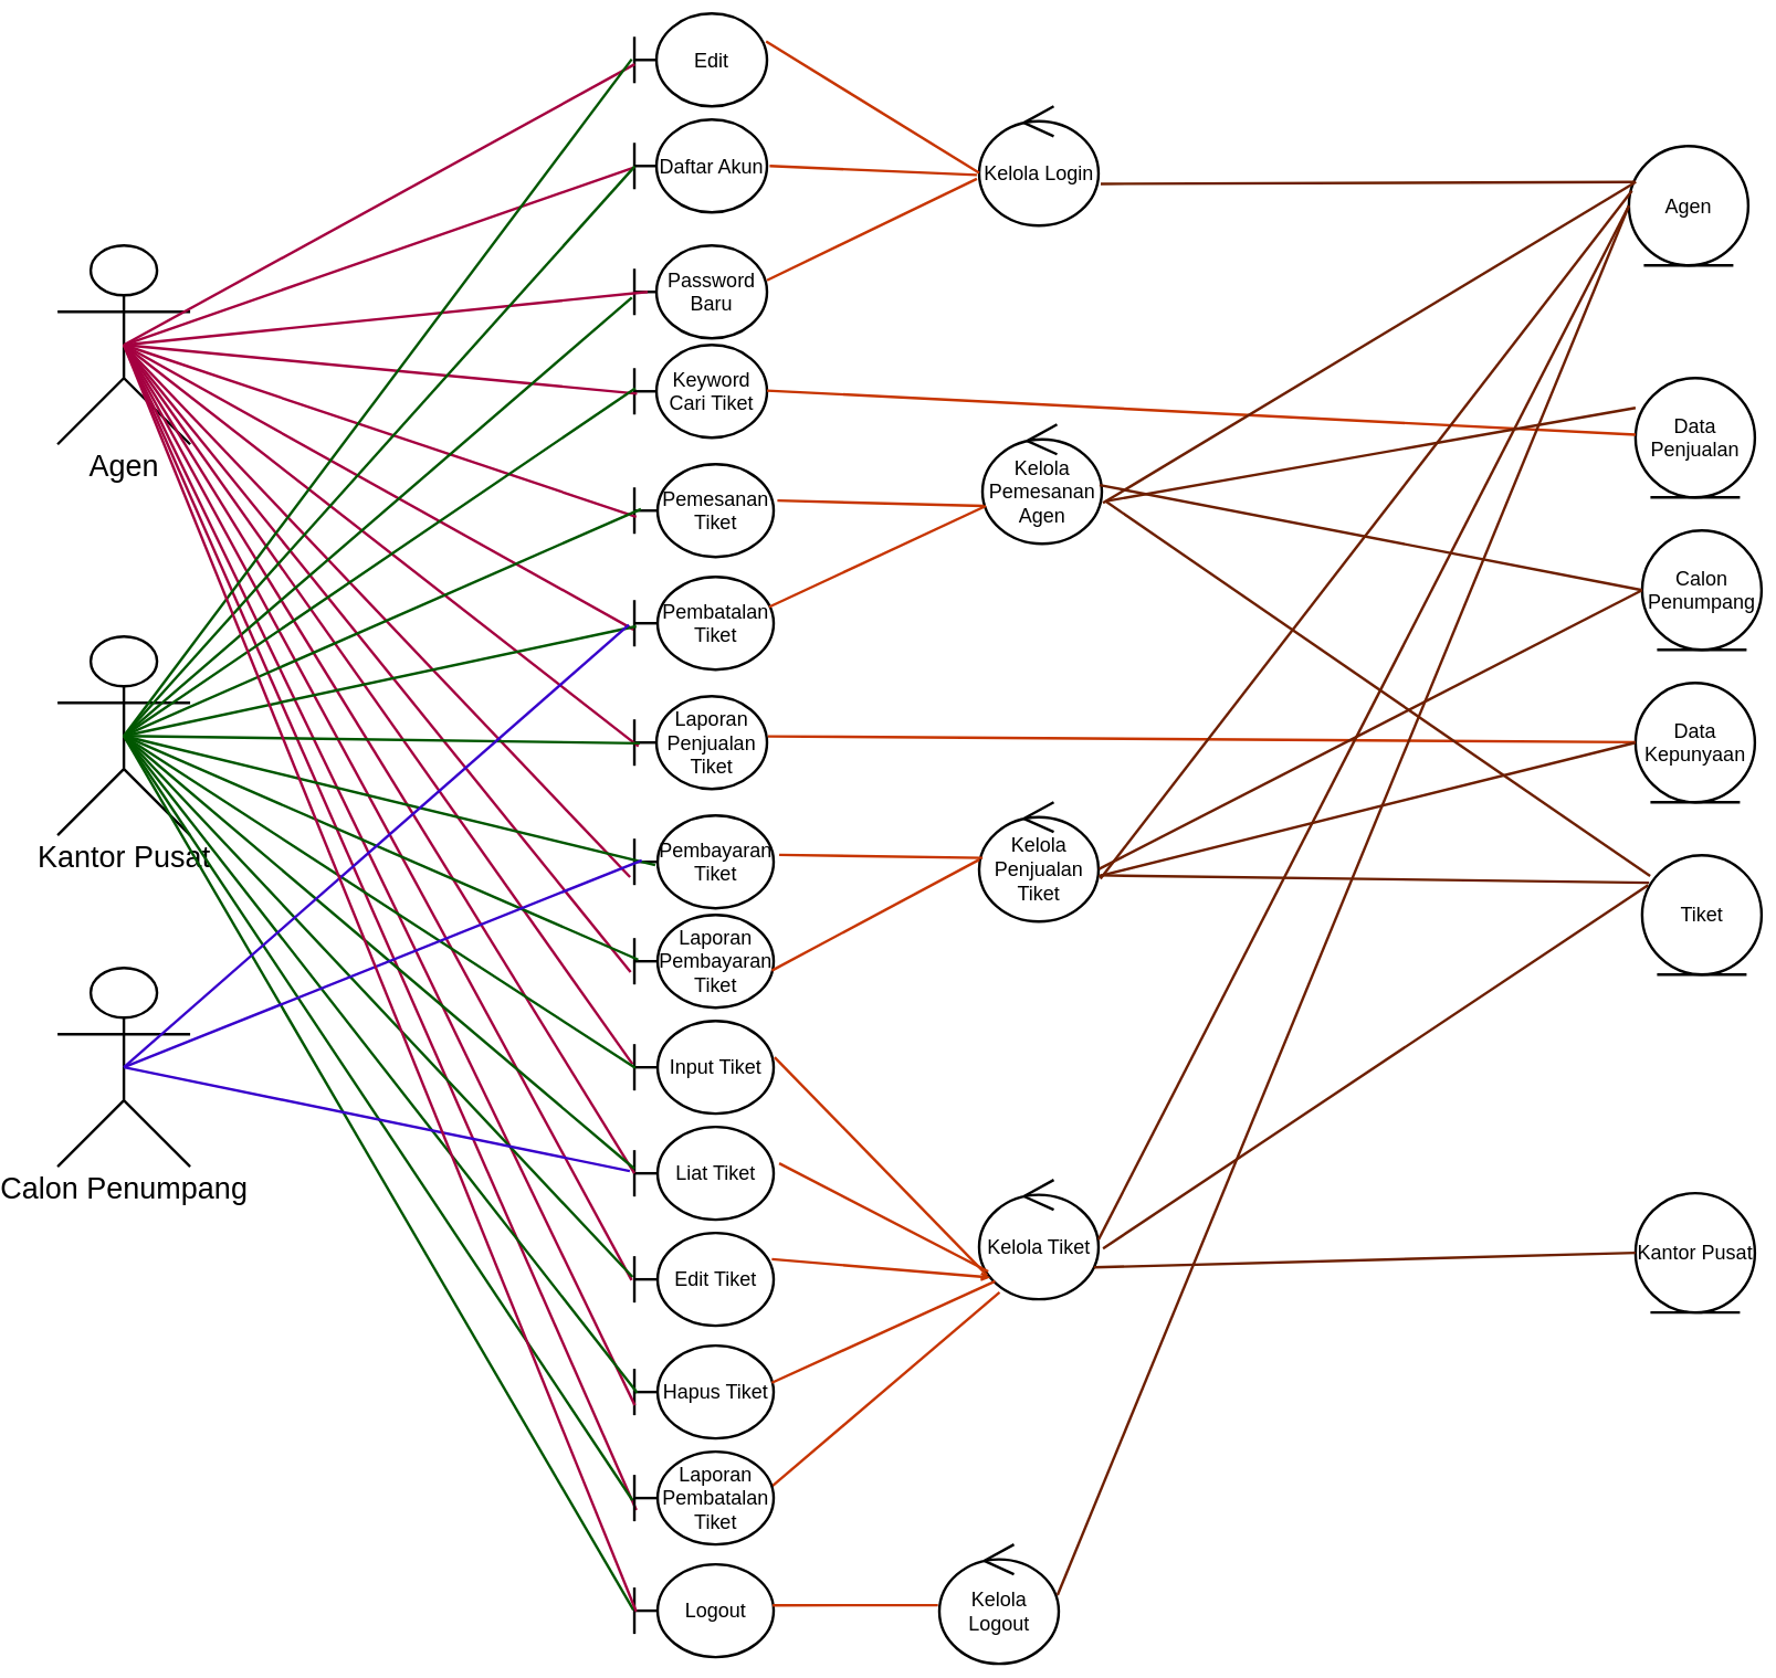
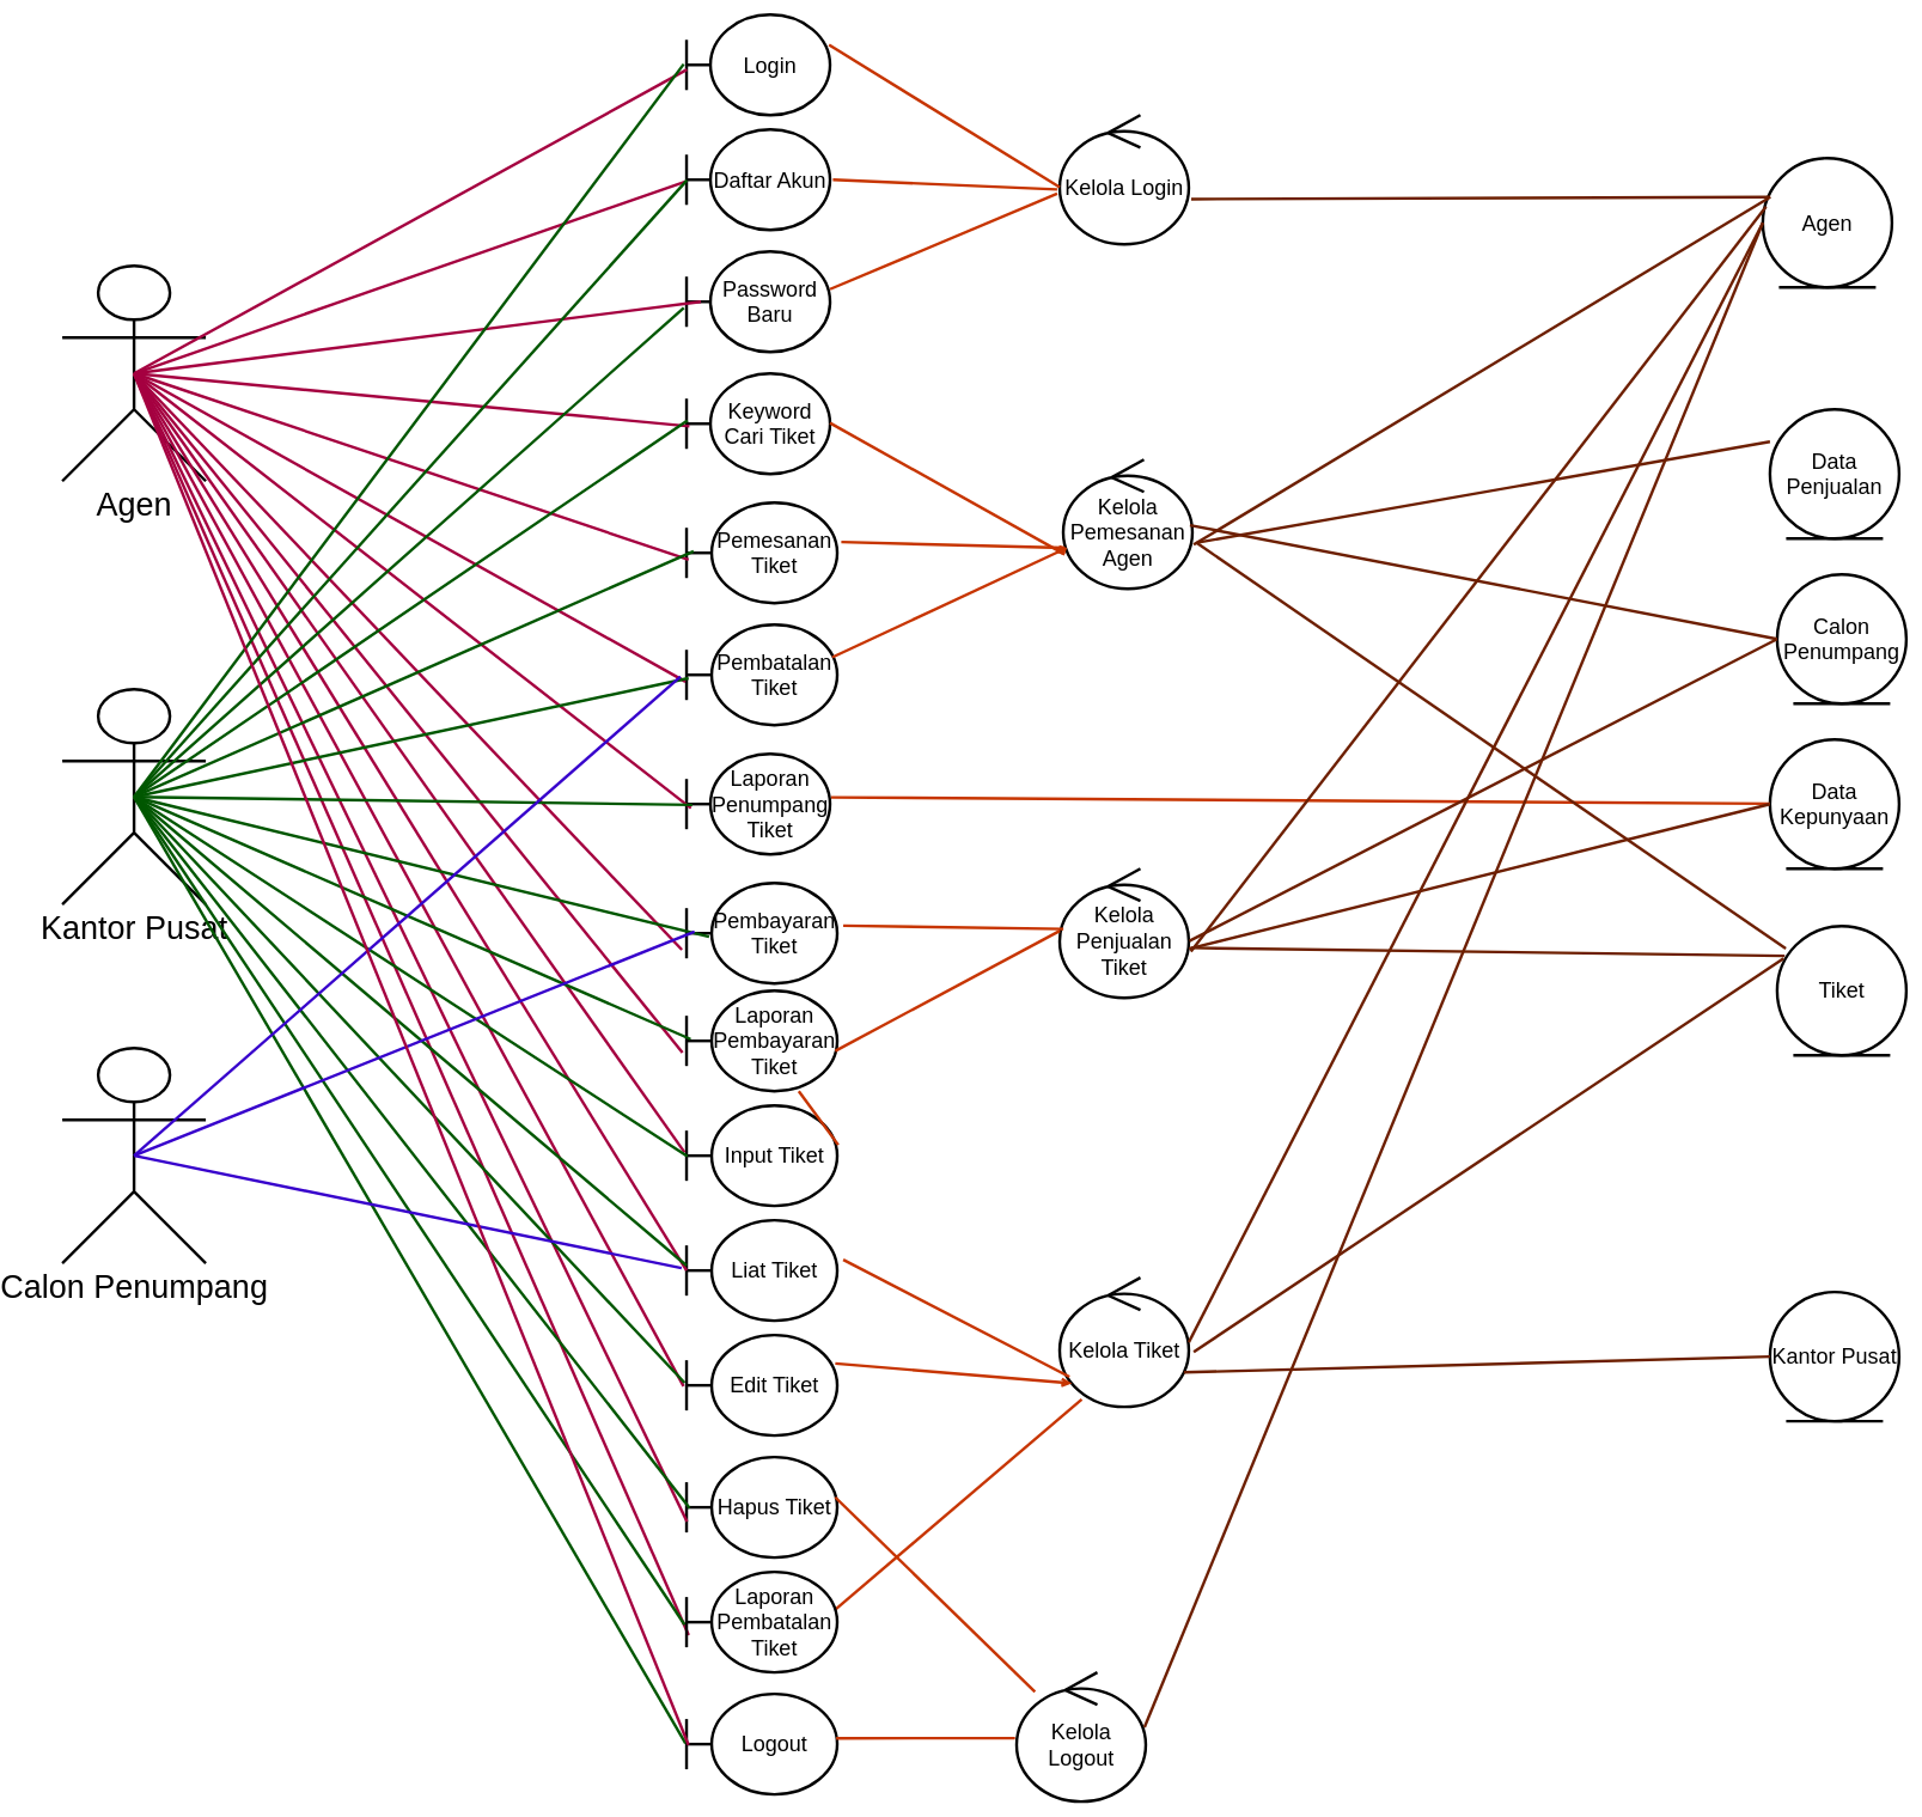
- <mxCell id="10" value="&lt;font style=&quot;font-size: 30px;&quot;&gt;Edit&lt;/font&gt;" style="shape=umlBoundary;whiteSpace=wrap;html=1;strokeWidth=4;" parent="1" vertex="1"><mxGeometry x="890" y="20" width="200" height="140" as="geometry" /></mxCell>
+ <mxCell id="10" value="&lt;font style=&quot;font-size: 30px;&quot;&gt;Login&lt;/font&gt;" style="shape=umlBoundary;whiteSpace=wrap;html=1;strokeWidth=4;" parent="1" vertex="1"><mxGeometry x="890" y="20" width="200" height="140" as="geometry" /></mxCell>
- <mxCell id="7" value="&lt;font style=&quot;font-size: 30px;&quot;&gt;Password Baru&lt;/font&gt;" style="shape=umlBoundary;whiteSpace=wrap;html=1;strokeWidth=4;" parent="1" vertex="1"><mxGeometry x="890" y="370" width="200" height="140" as="geometry" /></mxCell>
+ <mxCell id="7" value="&lt;font style=&quot;font-size: 30px;&quot;&gt;Password Baru&lt;/font&gt;" style="shape=umlBoundary;whiteSpace=wrap;html=1;strokeWidth=4;" parent="1" vertex="1"><mxGeometry x="890" y="350" width="200" height="140" as="geometry" /></mxCell>
- <mxCell id="64" value="" style="endArrow=none;html=1;rounded=0;exitX=1;exitY=0.492;exitDx=0;exitDy=0;exitPerimeter=0;strokeWidth=4;fillColor=#fa6800;strokeColor=#C73500;" parent="1" source="9" target="25" edge="1"><mxGeometry width="50" height="50" relative="1" as="geometry"><mxPoint x="910" y="790" as="sourcePoint" /><mxPoint x="910" y="790" as="targetPoint" /></mxGeometry></mxCell>
+ <mxCell id="64" value="" style="endArrow=none;html=1;rounded=0;exitX=1;exitY=0.492;exitDx=0;exitDy=0;exitPerimeter=0;entryX=0.01;entryY=0.733;entryDx=0;entryDy=0;entryPerimeter=0;strokeWidth=4;fillColor=#fa6800;strokeColor=#C73500;" parent="1" source="9" target="26" edge="1"><mxGeometry width="50" height="50" relative="1" as="geometry"><mxPoint x="910" y="790" as="sourcePoint" /><mxPoint x="910" y="790" as="targetPoint" /></mxGeometry></mxCell>
- <mxCell id="66" value="" style="endArrow=none;html=1;rounded=0;exitX=0.967;exitY=0.325;exitDx=0;exitDy=0;exitPerimeter=0;entryX=0.029;entryY=0.683;entryDx=0;entryDy=0;entryPerimeter=0;strokeWidth=4;fillColor=#fa6800;strokeColor=#C73500;" parent="1" source="6" target="26" edge="1"><mxGeometry width="50" height="50" relative="1" as="geometry"><mxPoint x="910" y="890" as="sourcePoint" /><mxPoint x="960" y="840" as="targetPoint" /></mxGeometry></mxCell>
+ <mxCell id="66" value="" style="endArrow=diamond;html=1;rounded=0;exitX=0.967;exitY=0.325;exitDx=0;exitDy=0;exitPerimeter=0;entryX=0.029;entryY=0.683;entryDx=0;entryDy=0;entryPerimeter=0;strokeWidth=4;fillColor=#fa6800;strokeColor=#C73500;" parent="1" source="6" target="26" edge="1"><mxGeometry width="50" height="50" relative="1" as="geometry"><mxPoint x="910" y="890" as="sourcePoint" /><mxPoint x="960" y="840" as="targetPoint" /></mxGeometry></mxCell>
- <mxCell id="11" value="&lt;font style=&quot;font-size: 30px;&quot;&gt;Laporan Penjualan Tiket&lt;/font&gt;" style="shape=umlBoundary;whiteSpace=wrap;html=1;strokeWidth=4;" parent="1" vertex="1"><mxGeometry x="890" y="1050" width="200" height="140" as="geometry" /></mxCell>
+ <mxCell id="11" value="&lt;font style=&quot;font-size: 30px;&quot;&gt;Laporan Penumpang Tiket&lt;/font&gt;" style="shape=umlBoundary;whiteSpace=wrap;html=1;strokeWidth=4;" parent="1" vertex="1"><mxGeometry x="890" y="1050" width="200" height="140" as="geometry" /></mxCell>
- <mxCell id="70" value="" style="endArrow=none;html=1;rounded=0;exitX=1.007;exitY=0.392;exitDx=0;exitDy=0;exitPerimeter=0;entryX=0.067;entryY=0.8;entryDx=0;entryDy=0;entryPerimeter=0;strokeWidth=4;fillColor=#fa6800;strokeColor=#C73500;" parent="1" source="14" target="28" edge="1"><mxGeometry width="50" height="50" relative="1" as="geometry"><mxPoint x="910" y="1490" as="sourcePoint" /><mxPoint x="960" y="1440" as="targetPoint" /></mxGeometry></mxCell>
+ <mxCell id="70" value="" style="endArrow=none;html=1;rounded=0;exitX=1.007;exitY=0.392;exitDx=0;exitDy=0;exitPerimeter=0;strokeWidth=4;fillColor=#fa6800;strokeColor=#C73500;" parent="1" source="14" target="13" edge="1"><mxGeometry width="50" height="50" relative="1" as="geometry"><mxPoint x="910" y="1490" as="sourcePoint" /><mxPoint x="960" y="1440" as="targetPoint" /></mxGeometry></mxCell>
- <mxCell id="73" value="" style="endArrow=none;html=1;rounded=0;exitX=0.987;exitY=0.4;exitDx=0;exitDy=0;exitPerimeter=0;entryX=0.133;entryY=0.85;entryDx=0;entryDy=0;entryPerimeter=0;strokeWidth=4;fillColor=#fa6800;strokeColor=#C73500;" parent="1" source="17" target="28" edge="1"><mxGeometry width="50" height="50" relative="1" as="geometry"><mxPoint x="910" y="1560" as="sourcePoint" /><mxPoint x="960" y="1510" as="targetPoint" /></mxGeometry></mxCell>
+ <mxCell id="73" value="" style="endArrow=none;html=1;rounded=0;exitX=0.987;exitY=0.4;exitDx=0;exitDy=0;exitPerimeter=0;strokeWidth=4;fillColor=#fa6800;strokeColor=#C73500;" parent="1" source="17" target="75" edge="1"><mxGeometry width="50" height="50" relative="1" as="geometry"><mxPoint x="910" y="1560" as="sourcePoint" /><mxPoint x="960" y="1510" as="targetPoint" /></mxGeometry></mxCell>
